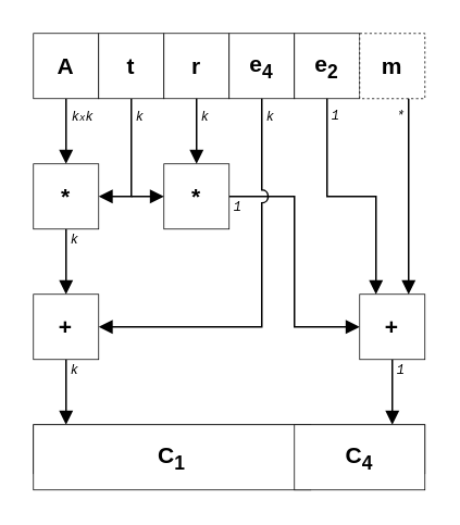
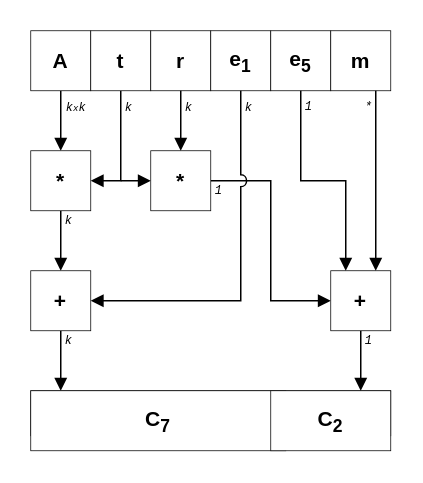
- <mxCell id="13" value="&lt;b&gt;e&lt;sub&gt;4&lt;/sub&gt;&lt;/b&gt;" style="rounded=0;whiteSpace=wrap;html=1;strokeWidth=0.5;fontFamily=Helvetica;fontSize=14;fillColor=default;" parent="9" vertex="1"><mxGeometry x="120" width="40" height="40" as="geometry" /></mxCell>
+ <mxCell id="13" value="&lt;b&gt;e&lt;sub&gt;1&lt;/sub&gt;&lt;/b&gt;" style="rounded=0;whiteSpace=wrap;html=1;strokeWidth=0.5;fontFamily=Helvetica;fontSize=14;fillColor=default;" parent="9" vertex="1"><mxGeometry x="120" width="40" height="40" as="geometry" /></mxCell>
- <mxCell id="14" value="&lt;b&gt;e&lt;sub&gt;2&lt;/sub&gt;&lt;/b&gt;" style="rounded=0;whiteSpace=wrap;html=1;strokeWidth=0.5;fontFamily=Helvetica;fontSize=14;fillColor=default;" parent="9" vertex="1"><mxGeometry x="160" width="40" height="40" as="geometry" /></mxCell>
+ <mxCell id="14" value="&lt;b&gt;e&lt;sub&gt;5&lt;/sub&gt;&lt;/b&gt;" style="rounded=0;whiteSpace=wrap;html=1;strokeWidth=0.5;fontFamily=Helvetica;fontSize=14;fillColor=default;" parent="9" vertex="1"><mxGeometry x="160" width="40" height="40" as="geometry" /></mxCell>
- <mxCell id="15" value="&lt;b&gt;m&lt;/b&gt;" style="rounded=0;whiteSpace=wrap;html=1;strokeWidth=0.5;fontFamily=Helvetica;fontSize=14;fillColor=default;dashed=1;" parent="9" vertex="1"><mxGeometry x="200" width="40" height="40" as="geometry" /></mxCell>
+ <mxCell id="15" value="&lt;b&gt;m&lt;/b&gt;" style="rounded=0;whiteSpace=wrap;html=1;strokeWidth=0.5;fontFamily=Helvetica;fontSize=14;fillColor=default;" parent="9" vertex="1"><mxGeometry x="200" width="40" height="40" as="geometry" /></mxCell>
- <mxCell id="19" value="&lt;b&gt;C&lt;sub&gt;1&lt;/sub&gt;&lt;/b&gt;" style="rounded=0;whiteSpace=wrap;html=1;strokeWidth=0.5;fontFamily=Helvetica;fontSize=14;fillColor=default;" parent="1" vertex="1"><mxGeometry x="20" y="260" width="170" height="40" as="geometry" /></mxCell>
+ <mxCell id="19" value="&lt;b&gt;C&lt;sub&gt;7&lt;/sub&gt;&lt;/b&gt;" style="rounded=0;whiteSpace=wrap;html=1;strokeWidth=0.5;fontFamily=Helvetica;fontSize=14;fillColor=default;" parent="1" vertex="1"><mxGeometry x="20" y="260" width="170" height="40" as="geometry" /></mxCell>
- <mxCell id="20" value="&lt;b&gt;C&lt;sub&gt;4&lt;/sub&gt;&lt;/b&gt;" style="rounded=0;whiteSpace=wrap;html=1;strokeWidth=0.5;fontFamily=Helvetica;fontSize=14;fillColor=default;" parent="1" vertex="1"><mxGeometry x="180" y="260" width="80" height="40" as="geometry" /></mxCell>
+ <mxCell id="20" value="&lt;b&gt;C&lt;sub&gt;2&lt;/sub&gt;&lt;/b&gt;" style="rounded=0;whiteSpace=wrap;html=1;strokeWidth=0.5;fontFamily=Helvetica;fontSize=14;fillColor=default;" parent="1" vertex="1"><mxGeometry x="180" y="260" width="80" height="40" as="geometry" /></mxCell>
